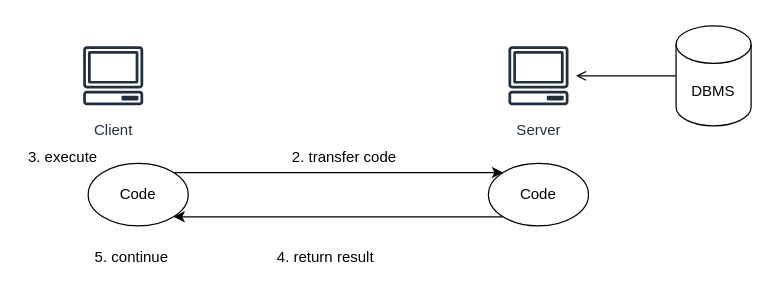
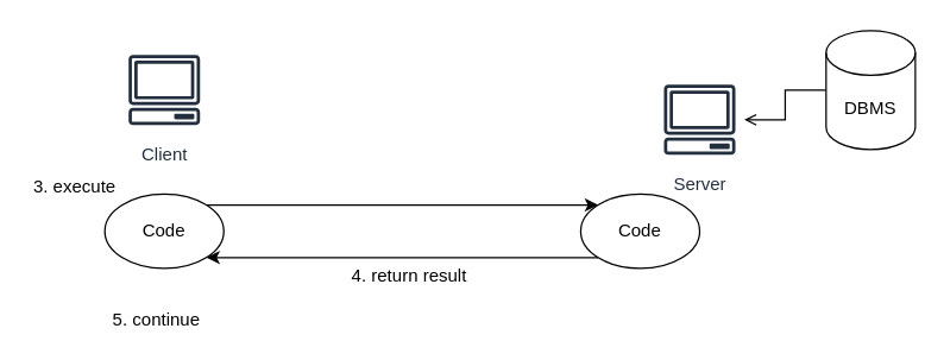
- <mxCell id="2" value="Client" style="sketch=0;outlineConnect=0;fontColor=#232F3E;gradientColor=none;strokeColor=#232F3E;fillColor=#ffffff;dashed=0;verticalLabelPosition=bottom;verticalAlign=top;align=center;html=1;fontSize=12;fontStyle=0;aspect=fixed;shape=mxgraph.aws4.resourceIcon;resIcon=mxgraph.aws4.client;" vertex="1" parent="1"><mxGeometry x="60" y="30" width="60" height="60" as="geometry" /></mxCell>
+ <mxCell id="2" value="Client" style="sketch=0;outlineConnect=0;fontColor=#232F3E;gradientColor=none;strokeColor=#232F3E;fillColor=#ffffff;dashed=0;verticalLabelPosition=bottom;verticalAlign=top;align=center;html=1;fontSize=12;fontStyle=0;aspect=fixed;shape=mxgraph.aws4.resourceIcon;resIcon=mxgraph.aws4.client;" vertex="1" parent="1"><mxGeometry x="80" y="30" width="60" height="60" as="geometry" /></mxCell>
- <mxCell id="3" value="Server" style="sketch=0;outlineConnect=0;fontColor=#232F3E;gradientColor=none;strokeColor=#232F3E;fillColor=#ffffff;dashed=0;verticalLabelPosition=bottom;verticalAlign=top;align=center;html=1;fontSize=12;fontStyle=0;aspect=fixed;shape=mxgraph.aws4.resourceIcon;resIcon=mxgraph.aws4.client;" vertex="1" parent="1"><mxGeometry x="400" y="30" width="60" height="60" as="geometry" /></mxCell>
+ <mxCell id="3" value="Server" style="sketch=0;outlineConnect=0;fontColor=#232F3E;gradientColor=none;strokeColor=#232F3E;fillColor=#ffffff;dashed=0;verticalLabelPosition=bottom;verticalAlign=top;align=center;html=1;fontSize=12;fontStyle=0;aspect=fixed;shape=mxgraph.aws4.resourceIcon;resIcon=mxgraph.aws4.client;" vertex="1" parent="1"><mxGeometry x="440" y="50" width="60" height="60" as="geometry" /></mxCell>
- <mxCell id="5" value="DBMS" style="shape=cylinder3;whiteSpace=wrap;html=1;boundedLbl=1;backgroundOutline=1;size=15;" vertex="1" parent="1"><mxGeometry x="540" y="20" width="60" height="80" as="geometry" /></mxCell>
+ <mxCell id="5" value="DBMS" style="shape=cylinder3;whiteSpace=wrap;html=1;boundedLbl=1;backgroundOutline=1;size=15;" vertex="1" parent="1"><mxGeometry x="555" y="20" width="60" height="80" as="geometry" /></mxCell>
- <mxCell id="11" value="2. transfer code" style="text;html=1;strokeColor=none;fillColor=none;align=center;verticalAlign=middle;whiteSpace=wrap;rounded=0;" vertex="1" parent="1"><mxGeometry x="230" y="110" width="90" height="30" as="geometry" /></mxCell>
- <mxCell id="13" value="5. continue" style="text;html=1;strokeColor=none;fillColor=none;align=center;verticalAlign=middle;whiteSpace=wrap;rounded=0;" vertex="1" parent="1"><mxGeometry x="60" y="190" width="90" height="30" as="geometry" /></mxCell>
+ <mxCell id="13" value="5. continue" style="text;html=1;strokeColor=none;fillColor=none;align=center;verticalAlign=middle;whiteSpace=wrap;rounded=0;" vertex="1" parent="1"><mxGeometry x="60" y="200" width="90" height="30" as="geometry" /></mxCell>
- <mxCell id="12" value="4. return result" style="text;html=1;strokeColor=none;fillColor=none;align=center;verticalAlign=middle;whiteSpace=wrap;rounded=0;" vertex="1" parent="1"><mxGeometry x="215" y="190" width="90" height="30" as="geometry" /></mxCell>
+ <mxCell id="12" value="4. return result" style="text;html=1;strokeColor=none;fillColor=none;align=center;verticalAlign=middle;whiteSpace=wrap;rounded=0;" vertex="1" parent="1"><mxGeometry x="230" y="170" width="90" height="30" as="geometry" /></mxCell>
